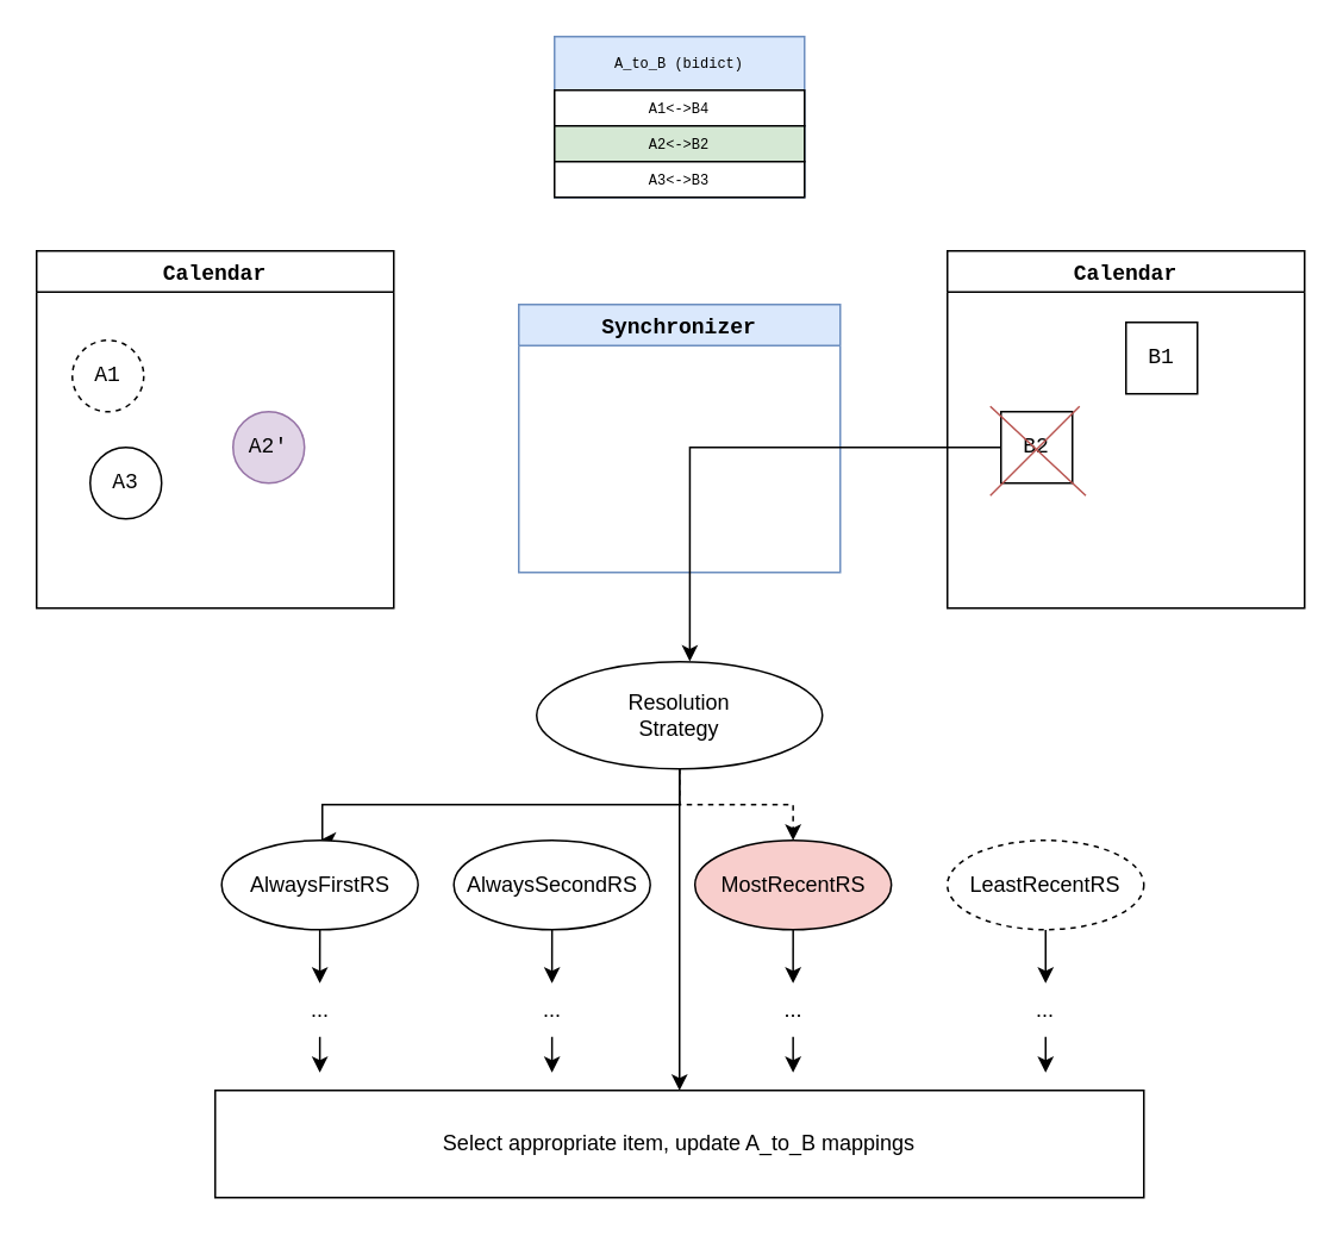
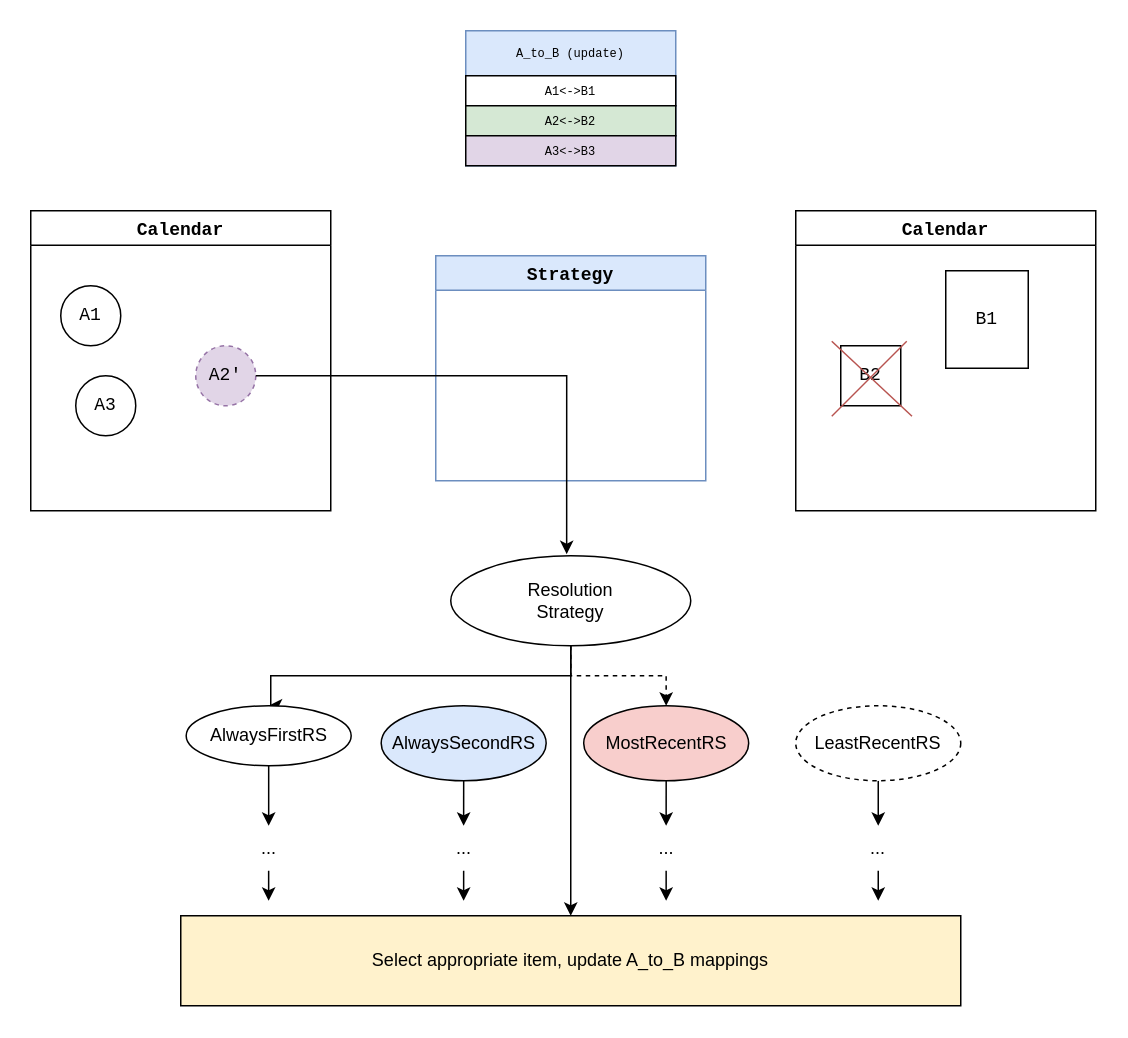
- <mxCell id="10" value="A_to_B (bidict)" style="swimlane;fontStyle=0;childLayout=stackLayout;horizontal=1;startSize=30;horizontalStack=0;resizeParent=1;resizeParentMax=0;resizeLast=0;collapsible=1;marginBottom=0;fontFamily=Courier New;fillColor=#dae8fc;strokeColor=#6c8ebf;fontSize=8;" parent="1" vertex="1"><mxGeometry x="310" y="20" width="140" height="90" as="geometry" /></mxCell>
+ <mxCell id="10" value="A_to_B (update)" style="swimlane;fontStyle=0;childLayout=stackLayout;horizontal=1;startSize=30;horizontalStack=0;resizeParent=1;resizeParentMax=0;resizeLast=0;collapsible=1;marginBottom=0;fontFamily=Courier New;fillColor=#dae8fc;strokeColor=#6c8ebf;fontSize=8;" parent="1" vertex="1"><mxGeometry x="310" y="20" width="140" height="90" as="geometry" /></mxCell>
- <mxCell id="11" value="A1&amp;lt;-&amp;gt;B4" style="rounded=0;whiteSpace=wrap;html=1;fontFamily=Courier New;fontSize=8;" parent="10" vertex="1"><mxGeometry y="30" width="140" height="20" as="geometry" /></mxCell>
+ <mxCell id="11" value="A1&amp;lt;-&amp;gt;B1" style="rounded=0;whiteSpace=wrap;html=1;fontFamily=Courier New;fontSize=8;" parent="10" vertex="1"><mxGeometry y="30" width="140" height="20" as="geometry" /></mxCell>
- <mxCell id="13" value="A3&amp;lt;-&amp;gt;B3" style="rounded=0;whiteSpace=wrap;html=1;fontFamily=Courier New;fontSize=8;" parent="10" vertex="1"><mxGeometry y="70" width="140" height="20" as="geometry" /></mxCell>
+ <mxCell id="13" value="A3&amp;lt;-&amp;gt;B3" style="rounded=0;whiteSpace=wrap;html=1;fontFamily=Courier New;fontSize=8;fillColor=#e1d5e7;" parent="10" vertex="1"><mxGeometry y="70" width="140" height="20" as="geometry" /></mxCell>
- <mxCell id="9" value="Synchronizer" style="swimlane;fontFamily=Courier New;fillColor=#dae8fc;strokeColor=#6c8ebf;" parent="1" vertex="1"><mxGeometry x="290" y="170" width="180" height="150" as="geometry" /></mxCell>
+ <mxCell id="9" value="Strategy" style="swimlane;fontFamily=Courier New;fillColor=#dae8fc;strokeColor=#6c8ebf;" parent="1" vertex="1"><mxGeometry x="290" y="170" width="180" height="150" as="geometry" /></mxCell>
- <mxCell id="7" value="B1" style="rectangle;whiteSpace=wrap;html=1;aspect=fixed;fontFamily=Courier New;" parent="6" vertex="1"><mxGeometry x="100" y="40" width="40" height="40" as="geometry" /></mxCell>
+ <mxCell id="7" value="B1" style="rectangle;whiteSpace=wrap;html=1;aspect=fixed;fontFamily=Courier New;" parent="6" vertex="1"><mxGeometry x="100" y="40" width="55" height="65" as="geometry" /></mxCell>
- <mxCell id="3" value="A1" style="ellipse;whiteSpace=wrap;html=1;aspect=fixed;fontFamily=Courier New;dashed=1;" parent="2" vertex="1"><mxGeometry x="20" y="50" width="40" height="40" as="geometry" /></mxCell>
+ <mxCell id="3" value="A1" style="ellipse;whiteSpace=wrap;html=1;aspect=fixed;fontFamily=Courier New;" parent="2" vertex="1"><mxGeometry x="20" y="50" width="40" height="40" as="geometry" /></mxCell>
- <mxCell id="5" value="A2'" style="ellipse;whiteSpace=wrap;html=1;aspect=fixed;fontFamily=Courier New;fillColor=#e1d5e7;strokeColor=#9673a6;" parent="2" vertex="1"><mxGeometry x="110" y="90" width="40" height="40" as="geometry" /></mxCell>
+ <mxCell id="5" value="A2'" style="ellipse;whiteSpace=wrap;html=1;aspect=fixed;fontFamily=Courier New;fillColor=#e1d5e7;strokeColor=#9673a6;dashed=1;" parent="2" vertex="1"><mxGeometry x="110" y="90" width="40" height="40" as="geometry" /></mxCell>
+ <mxCell id="21" style="edgeStyle=orthogonalEdgeStyle;rounded=0;orthogonalLoop=1;jettySize=auto;html=1;entryX=0.483;entryY=-0.018;entryDx=0;entryDy=0;entryPerimeter=0;" edge="1" parent="1" source="5" target="20"><mxGeometry relative="1" as="geometry" /></mxCell>
- <mxCell id="22" style="edgeStyle=orthogonalEdgeStyle;rounded=0;orthogonalLoop=1;jettySize=auto;html=1;entryX=0.536;entryY=-0.003;entryDx=0;entryDy=0;entryPerimeter=0;" edge="1" parent="1" source="8" target="20"><mxGeometry relative="1" as="geometry" /></mxCell>
- <mxCell id="30" value="AlwaysFirstRS" style="ellipse;whiteSpace=wrap;html=1;" vertex="1" parent="1"><mxGeometry x="123.62" y="470" width="110" height="50" as="geometry" /></mxCell>
+ <mxCell id="30" value="AlwaysFirstRS" style="ellipse;whiteSpace=wrap;html=1;" vertex="1" parent="1"><mxGeometry x="123.62" y="470" width="110" height="40" as="geometry" /></mxCell>
- <mxCell id="24" value="AlwaysSecondRS" style="ellipse;whiteSpace=wrap;html=1;" vertex="1" parent="1"><mxGeometry x="253.62" y="470" width="110" height="50" as="geometry" /></mxCell>
+ <mxCell id="24" value="AlwaysSecondRS" style="ellipse;whiteSpace=wrap;html=1;fillColor=#dae8fc;" vertex="1" parent="1"><mxGeometry x="253.62" y="470" width="110" height="50" as="geometry" /></mxCell>
- <mxCell id="39" value="Select appropriate item, update A_to_B mappings" style="rounded=0;whiteSpace=wrap;html=1;" vertex="1" parent="1"><mxGeometry x="120" y="610" width="520" height="60" as="geometry" /></mxCell>
+ <mxCell id="39" value="Select appropriate item, update A_to_B mappings" style="rounded=0;whiteSpace=wrap;html=1;fillColor=#fff2cc;" vertex="1" parent="1"><mxGeometry x="120" y="610" width="520" height="60" as="geometry" /></mxCell>
